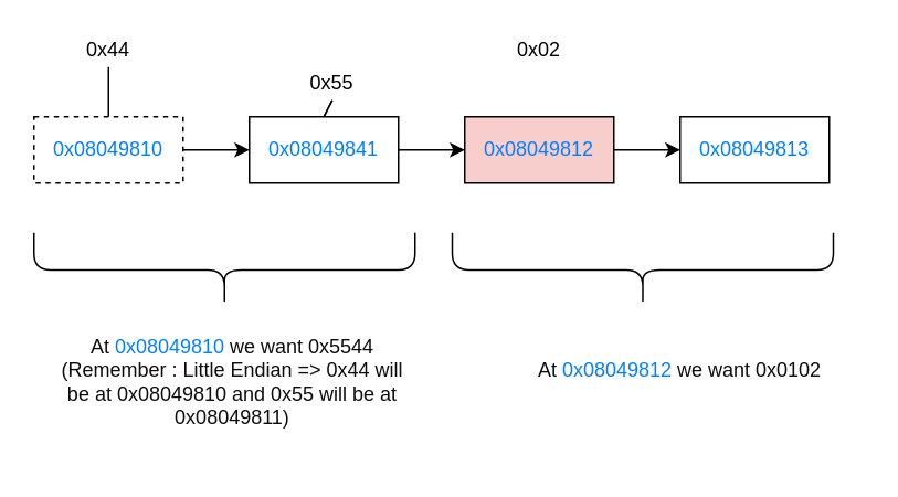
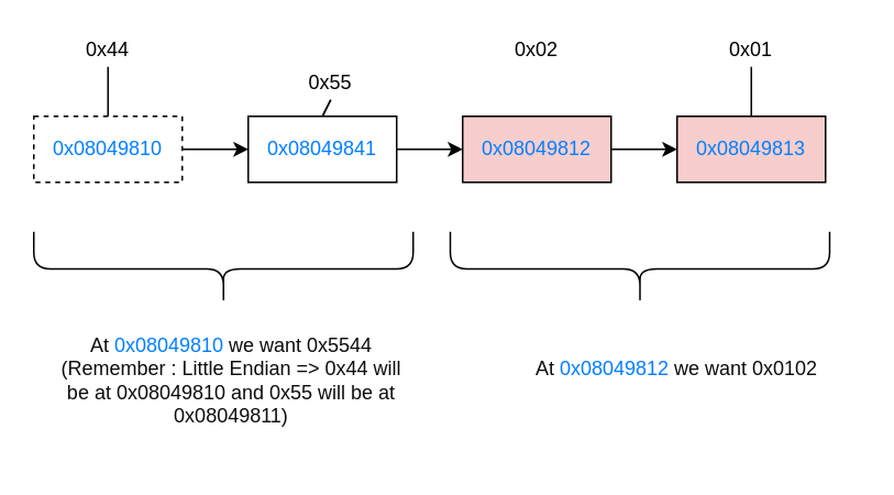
+ <mxCell id="13" value="0x01" style="text;html=1;strokeColor=none;fillColor=none;align=center;verticalAlign=middle;whiteSpace=wrap;rounded=0;" vertex="1" parent="1"><mxGeometry x="435" y="20" width="40" height="20" as="geometry" /></mxCell>
+ <mxCell id="16" value="" style="endArrow=none;html=1;fontColor=#007FFF;exitX=0.5;exitY=0;exitDx=0;exitDy=0;entryX=0.5;entryY=1;entryDx=0;entryDy=0;" edge="1" parent="1" source="8" target="13"><mxGeometry width="50" height="50" relative="1" as="geometry"><mxPoint x="400" y="90" as="sourcePoint" /><mxPoint x="450" y="40" as="targetPoint" /></mxGeometry></mxCell>
- <mxCell id="8" value="&lt;span&gt;0x08049813&lt;/span&gt;" style="rounded=0;whiteSpace=wrap;html=1;fontColor=#007FFF;" vertex="1" parent="1"><mxGeometry x="410" y="70" width="90" height="40" as="geometry" /></mxCell>
+ <mxCell id="8" value="&lt;span&gt;0x08049813&lt;/span&gt;" style="rounded=0;whiteSpace=wrap;html=1;fontColor=#007FFF;fillColor=#f8cecc;" vertex="1" parent="1"><mxGeometry x="410" y="70" width="90" height="40" as="geometry" /></mxCell>
